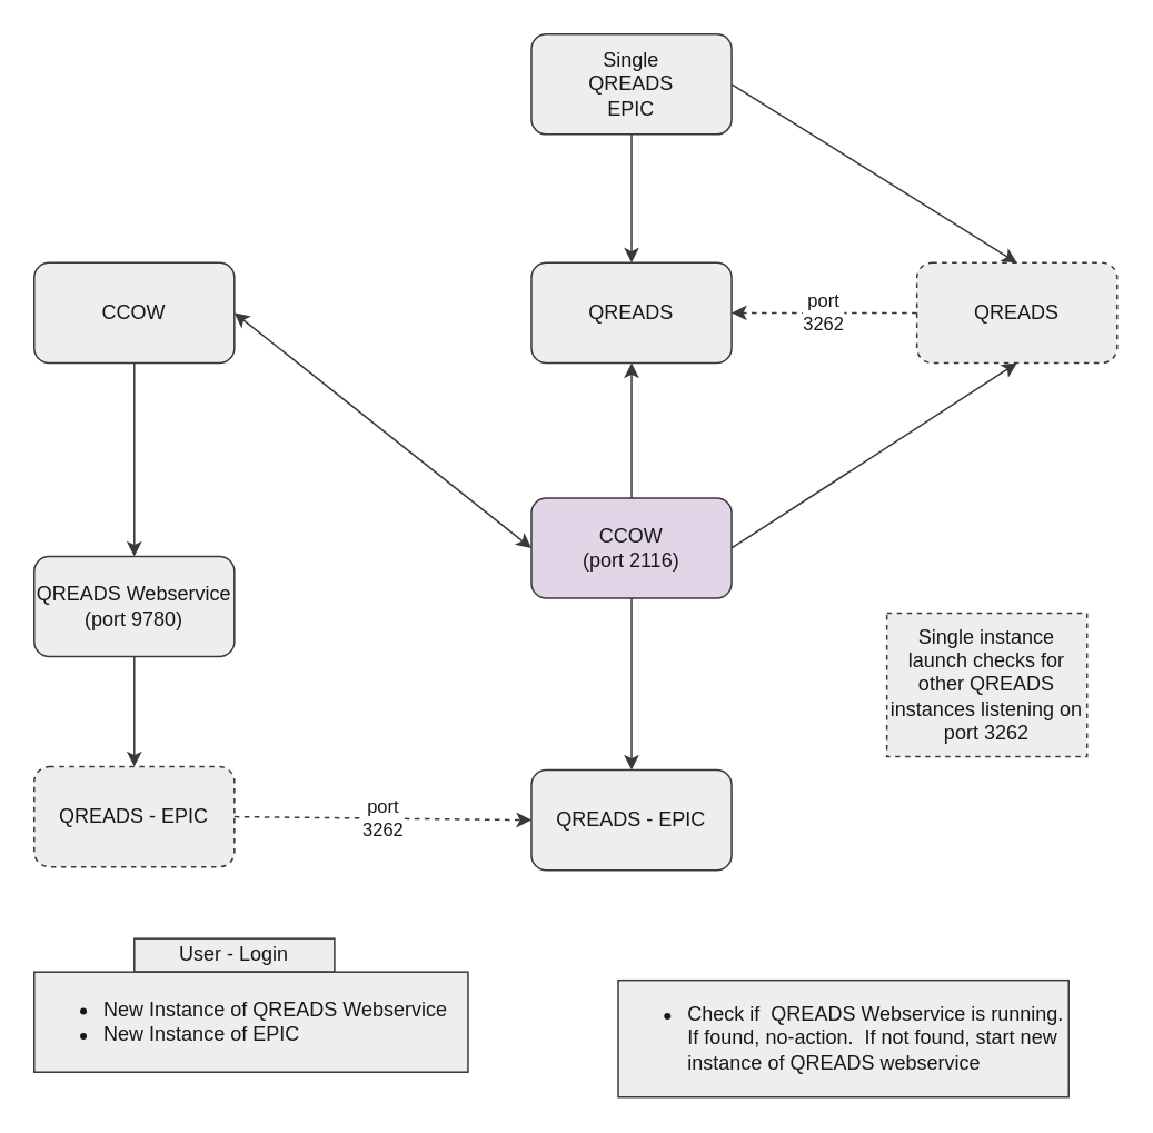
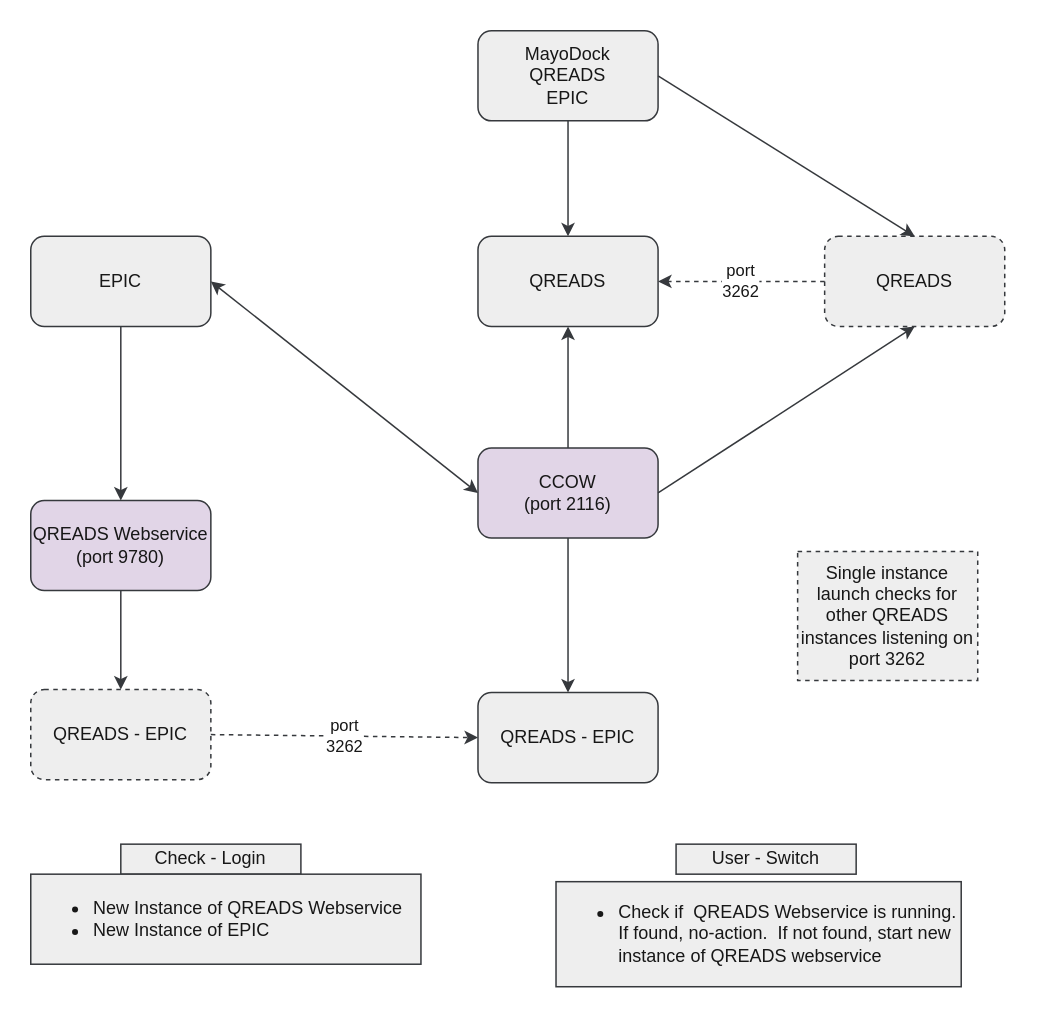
- <mxCell id="6" value="Single&lt;br&gt;QREADS&lt;br&gt;EPIC&lt;br&gt;" style="rounded=1;whiteSpace=wrap;html=1;strokeColor=#36393d;fillColor=#eeeeee;fontColor=#171717;" parent="1" vertex="1"><mxGeometry x="318" y="20" width="120" height="60" as="geometry" /></mxCell>
+ <mxCell id="6" value="MayoDock&lt;br&gt;QREADS&lt;br&gt;EPIC&lt;br&gt;" style="rounded=1;whiteSpace=wrap;html=1;strokeColor=#36393d;fillColor=#eeeeee;fontColor=#171717;" parent="1" vertex="1"><mxGeometry x="318" y="20" width="120" height="60" as="geometry" /></mxCell>
- <mxCell id="3" value="CCOW" style="rounded=1;whiteSpace=wrap;html=1;strokeColor=#36393d;fillColor=#eeeeee;fontColor=#171717;" parent="1" vertex="1"><mxGeometry x="20" y="157" width="120" height="60" as="geometry" /></mxCell>
+ <mxCell id="3" value="EPIC" style="rounded=1;whiteSpace=wrap;html=1;strokeColor=#36393d;fillColor=#eeeeee;fontColor=#171717;" parent="1" vertex="1"><mxGeometry x="20" y="157" width="120" height="60" as="geometry" /></mxCell>
- <mxCell id="2" value="QREADS Webservice&lt;br&gt;(port 9780)" style="rounded=1;whiteSpace=wrap;html=1;strokeColor=#36393d;fillColor=#eeeeee;fontColor=#171717;" parent="1" vertex="1"><mxGeometry x="20" y="333" width="120" height="60" as="geometry" /></mxCell>
+ <mxCell id="2" value="QREADS Webservice&lt;br&gt;(port 9780)" style="rounded=1;whiteSpace=wrap;html=1;strokeColor=#36393d;fillColor=#e1d5e7;fontColor=#171717;" parent="1" vertex="1"><mxGeometry x="20" y="333" width="120" height="60" as="geometry" /></mxCell>
- <mxCell id="10" value="User - Login" style="text;html=1;fillColor=#eeeeee;align=center;verticalAlign=middle;whiteSpace=wrap;rounded=0;strokeColor=#36393d;fontColor=#171717;" parent="1" vertex="1"><mxGeometry x="80" y="562" width="120" height="20" as="geometry" /></mxCell>
+ <mxCell id="10" value="Check - Login" style="text;html=1;fillColor=#eeeeee;align=center;verticalAlign=middle;whiteSpace=wrap;rounded=0;strokeColor=#36393d;fontColor=#171717;" parent="1" vertex="1"><mxGeometry x="80" y="562" width="120" height="20" as="geometry" /></mxCell>
+ <mxCell id="12" value="User - Switch" style="text;html=1;fillColor=#eeeeee;align=center;verticalAlign=middle;whiteSpace=wrap;rounded=0;strokeColor=#36393d;fontColor=#171717;" parent="1" vertex="1"><mxGeometry x="450" y="562" width="120" height="20" as="geometry" /></mxCell>
